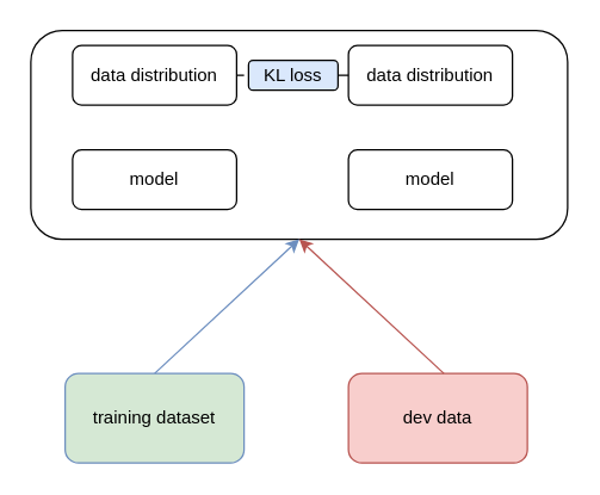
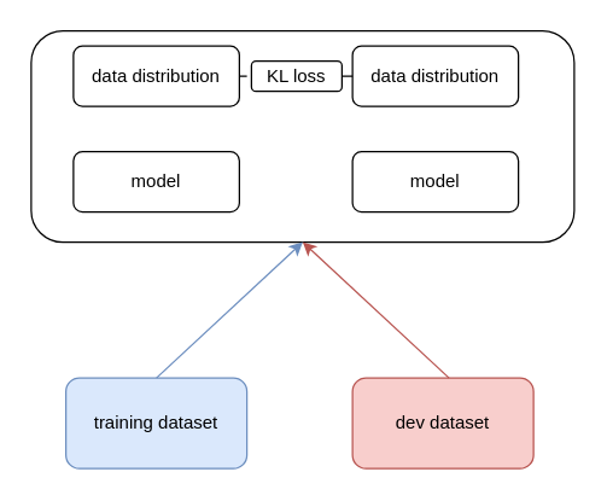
- <mxCell id="11" value="KL loss" style="rounded=1;whiteSpace=wrap;html=1;fillColor=#dae8fc;" vertex="1" parent="1"><mxGeometry x="166" y="40" width="60" height="20" as="geometry" /></mxCell>
+ <mxCell id="11" value="KL loss" style="rounded=1;whiteSpace=wrap;html=1;" vertex="1" parent="1"><mxGeometry x="166" y="40" width="60" height="20" as="geometry" /></mxCell>
- <mxCell id="2" value="training dataset" style="rounded=1;whiteSpace=wrap;html=1;fillColor=#d5e8d4;strokeColor=#6c8ebf;" vertex="1" parent="1"><mxGeometry x="43" y="250" width="120" height="60" as="geometry" /></mxCell>
+ <mxCell id="2" value="training dataset" style="rounded=1;whiteSpace=wrap;html=1;fillColor=#dae8fc;strokeColor=#6c8ebf;" vertex="1" parent="1"><mxGeometry x="43" y="250" width="120" height="60" as="geometry" /></mxCell>
- <mxCell id="3" value="dev data" style="rounded=1;whiteSpace=wrap;html=1;fillColor=#f8cecc;strokeColor=#b85450;" vertex="1" parent="1"><mxGeometry x="233" y="250" width="120" height="60" as="geometry" /></mxCell>
+ <mxCell id="3" value="dev dataset" style="rounded=1;whiteSpace=wrap;html=1;fillColor=#f8cecc;strokeColor=#b85450;" vertex="1" parent="1"><mxGeometry x="233" y="250" width="120" height="60" as="geometry" /></mxCell>
